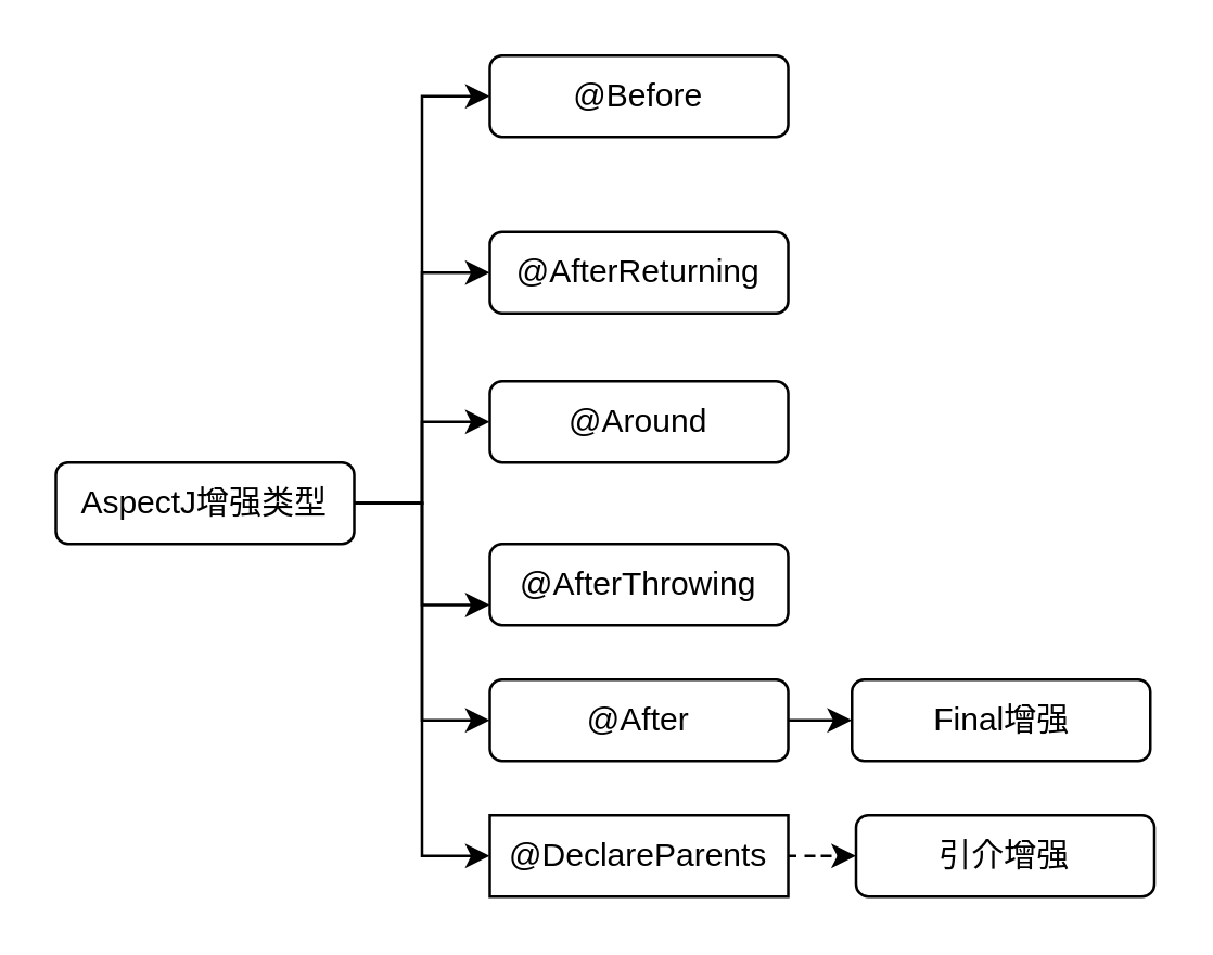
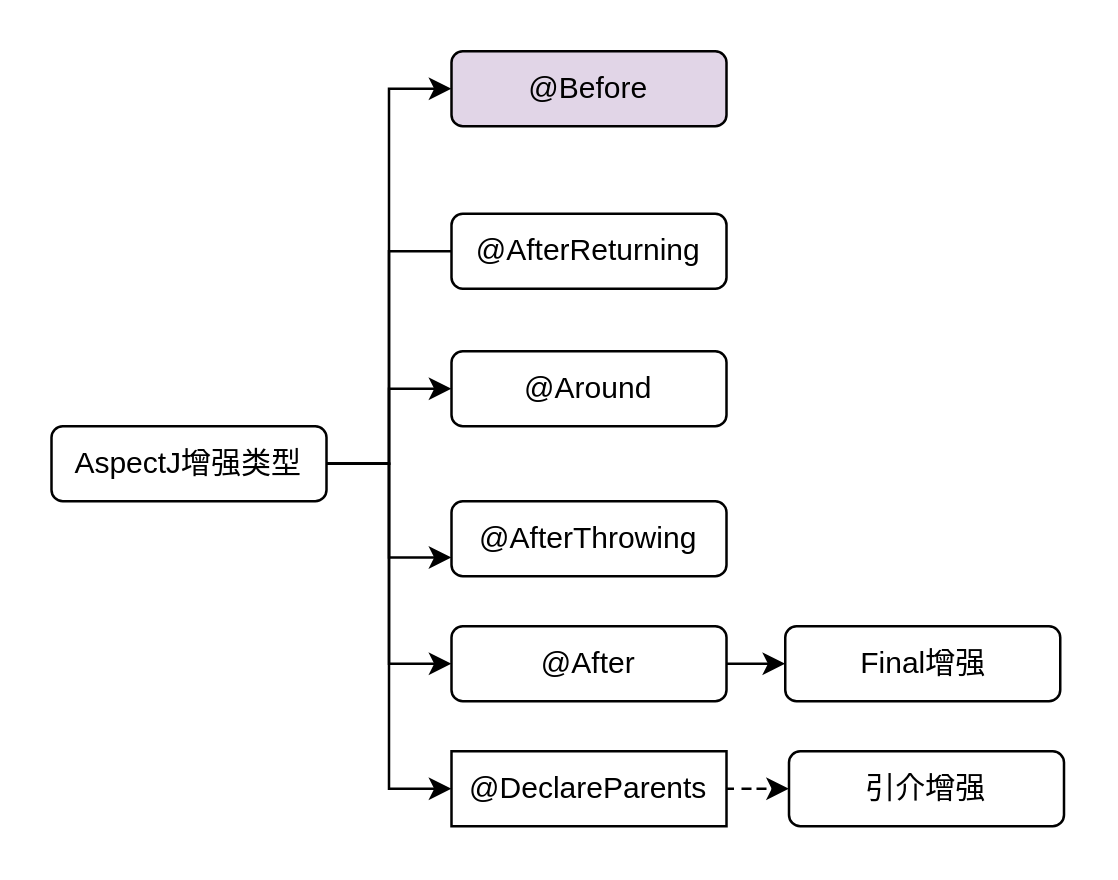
- <mxCell id="18" value="@Before" style="rounded=1;whiteSpace=wrap;html=1;" vertex="1" parent="1"><mxGeometry x="180" y="20" width="110" height="30" as="geometry" /></mxCell>
+ <mxCell id="18" value="@Before" style="rounded=1;whiteSpace=wrap;html=1;fillColor=#e1d5e7;" vertex="1" parent="1"><mxGeometry x="180" y="20" width="110" height="30" as="geometry" /></mxCell>
- <mxCell id="3" value="" style="edgeStyle=orthogonalEdgeStyle;rounded=0;orthogonalLoop=1;jettySize=auto;html=1;entryX=0;entryY=0.5;entryDx=0;entryDy=0;" edge="1" parent="1" source="8" target="17"><mxGeometry relative="1" as="geometry" /></mxCell>
+ <mxCell id="3" value="" style="edgeStyle=orthogonalEdgeStyle;rounded=0;orthogonalLoop=1;jettySize=auto;html=1;entryX=0;entryY=0.5;entryDx=0;entryDy=0;endArrow=none;" edge="1" parent="1" source="8" target="17"><mxGeometry relative="1" as="geometry" /></mxCell>
